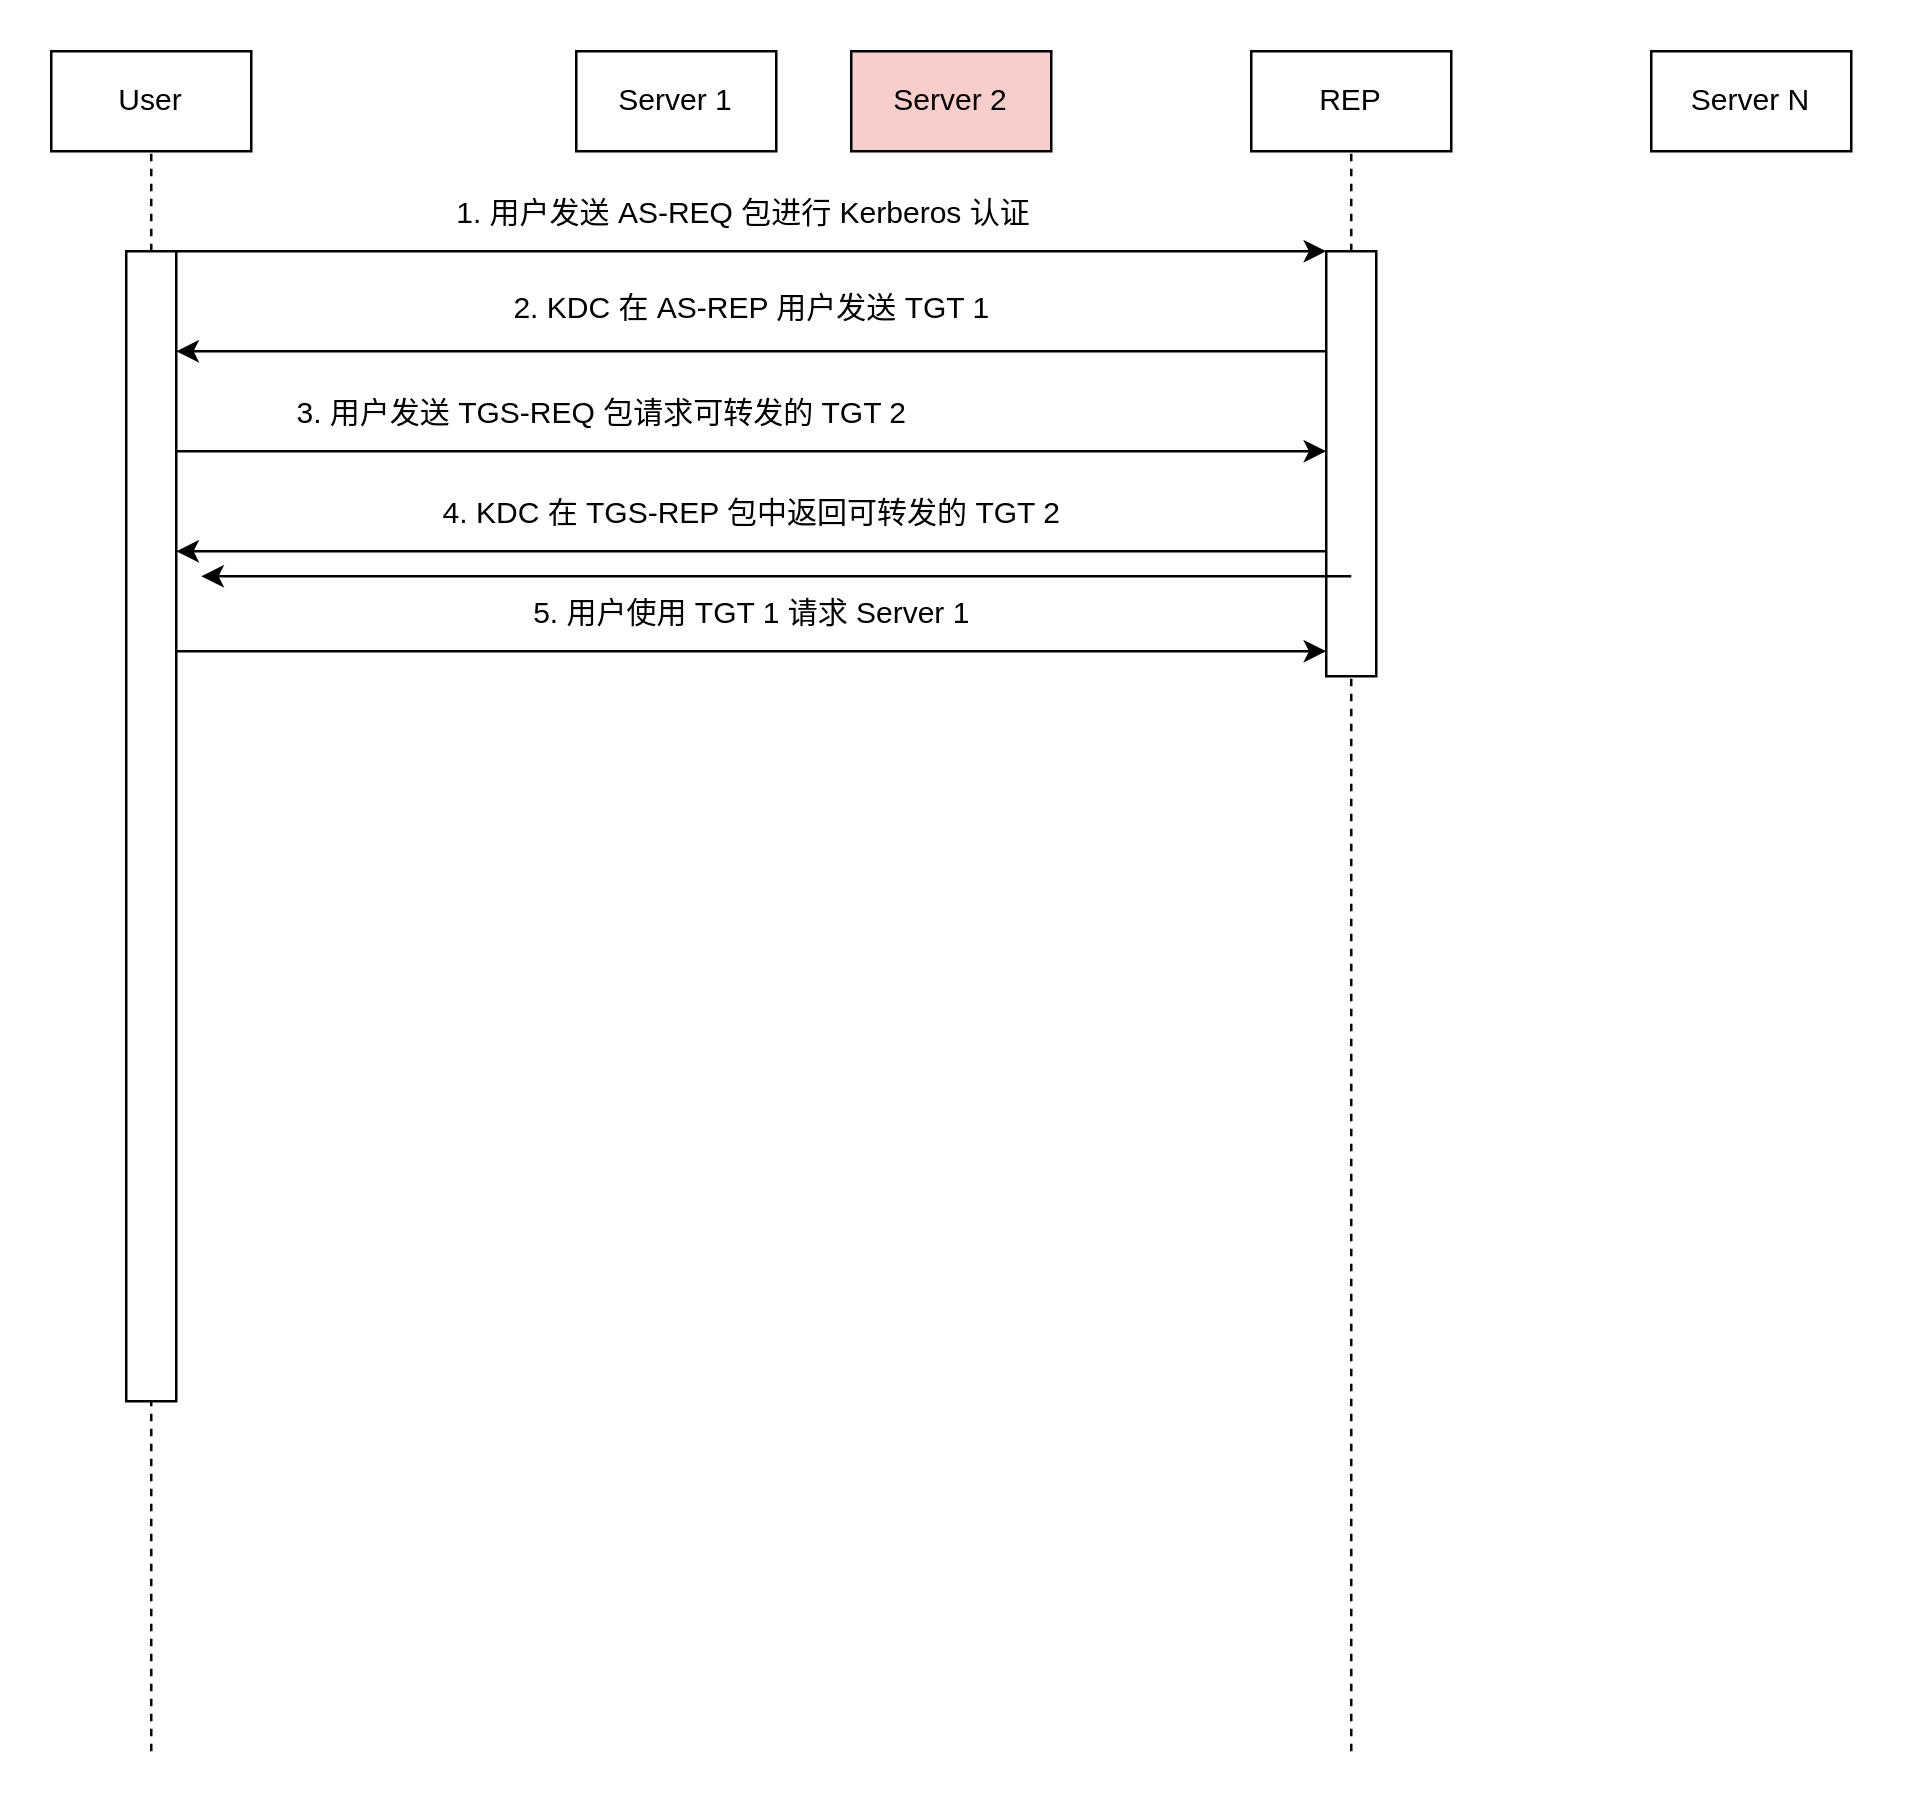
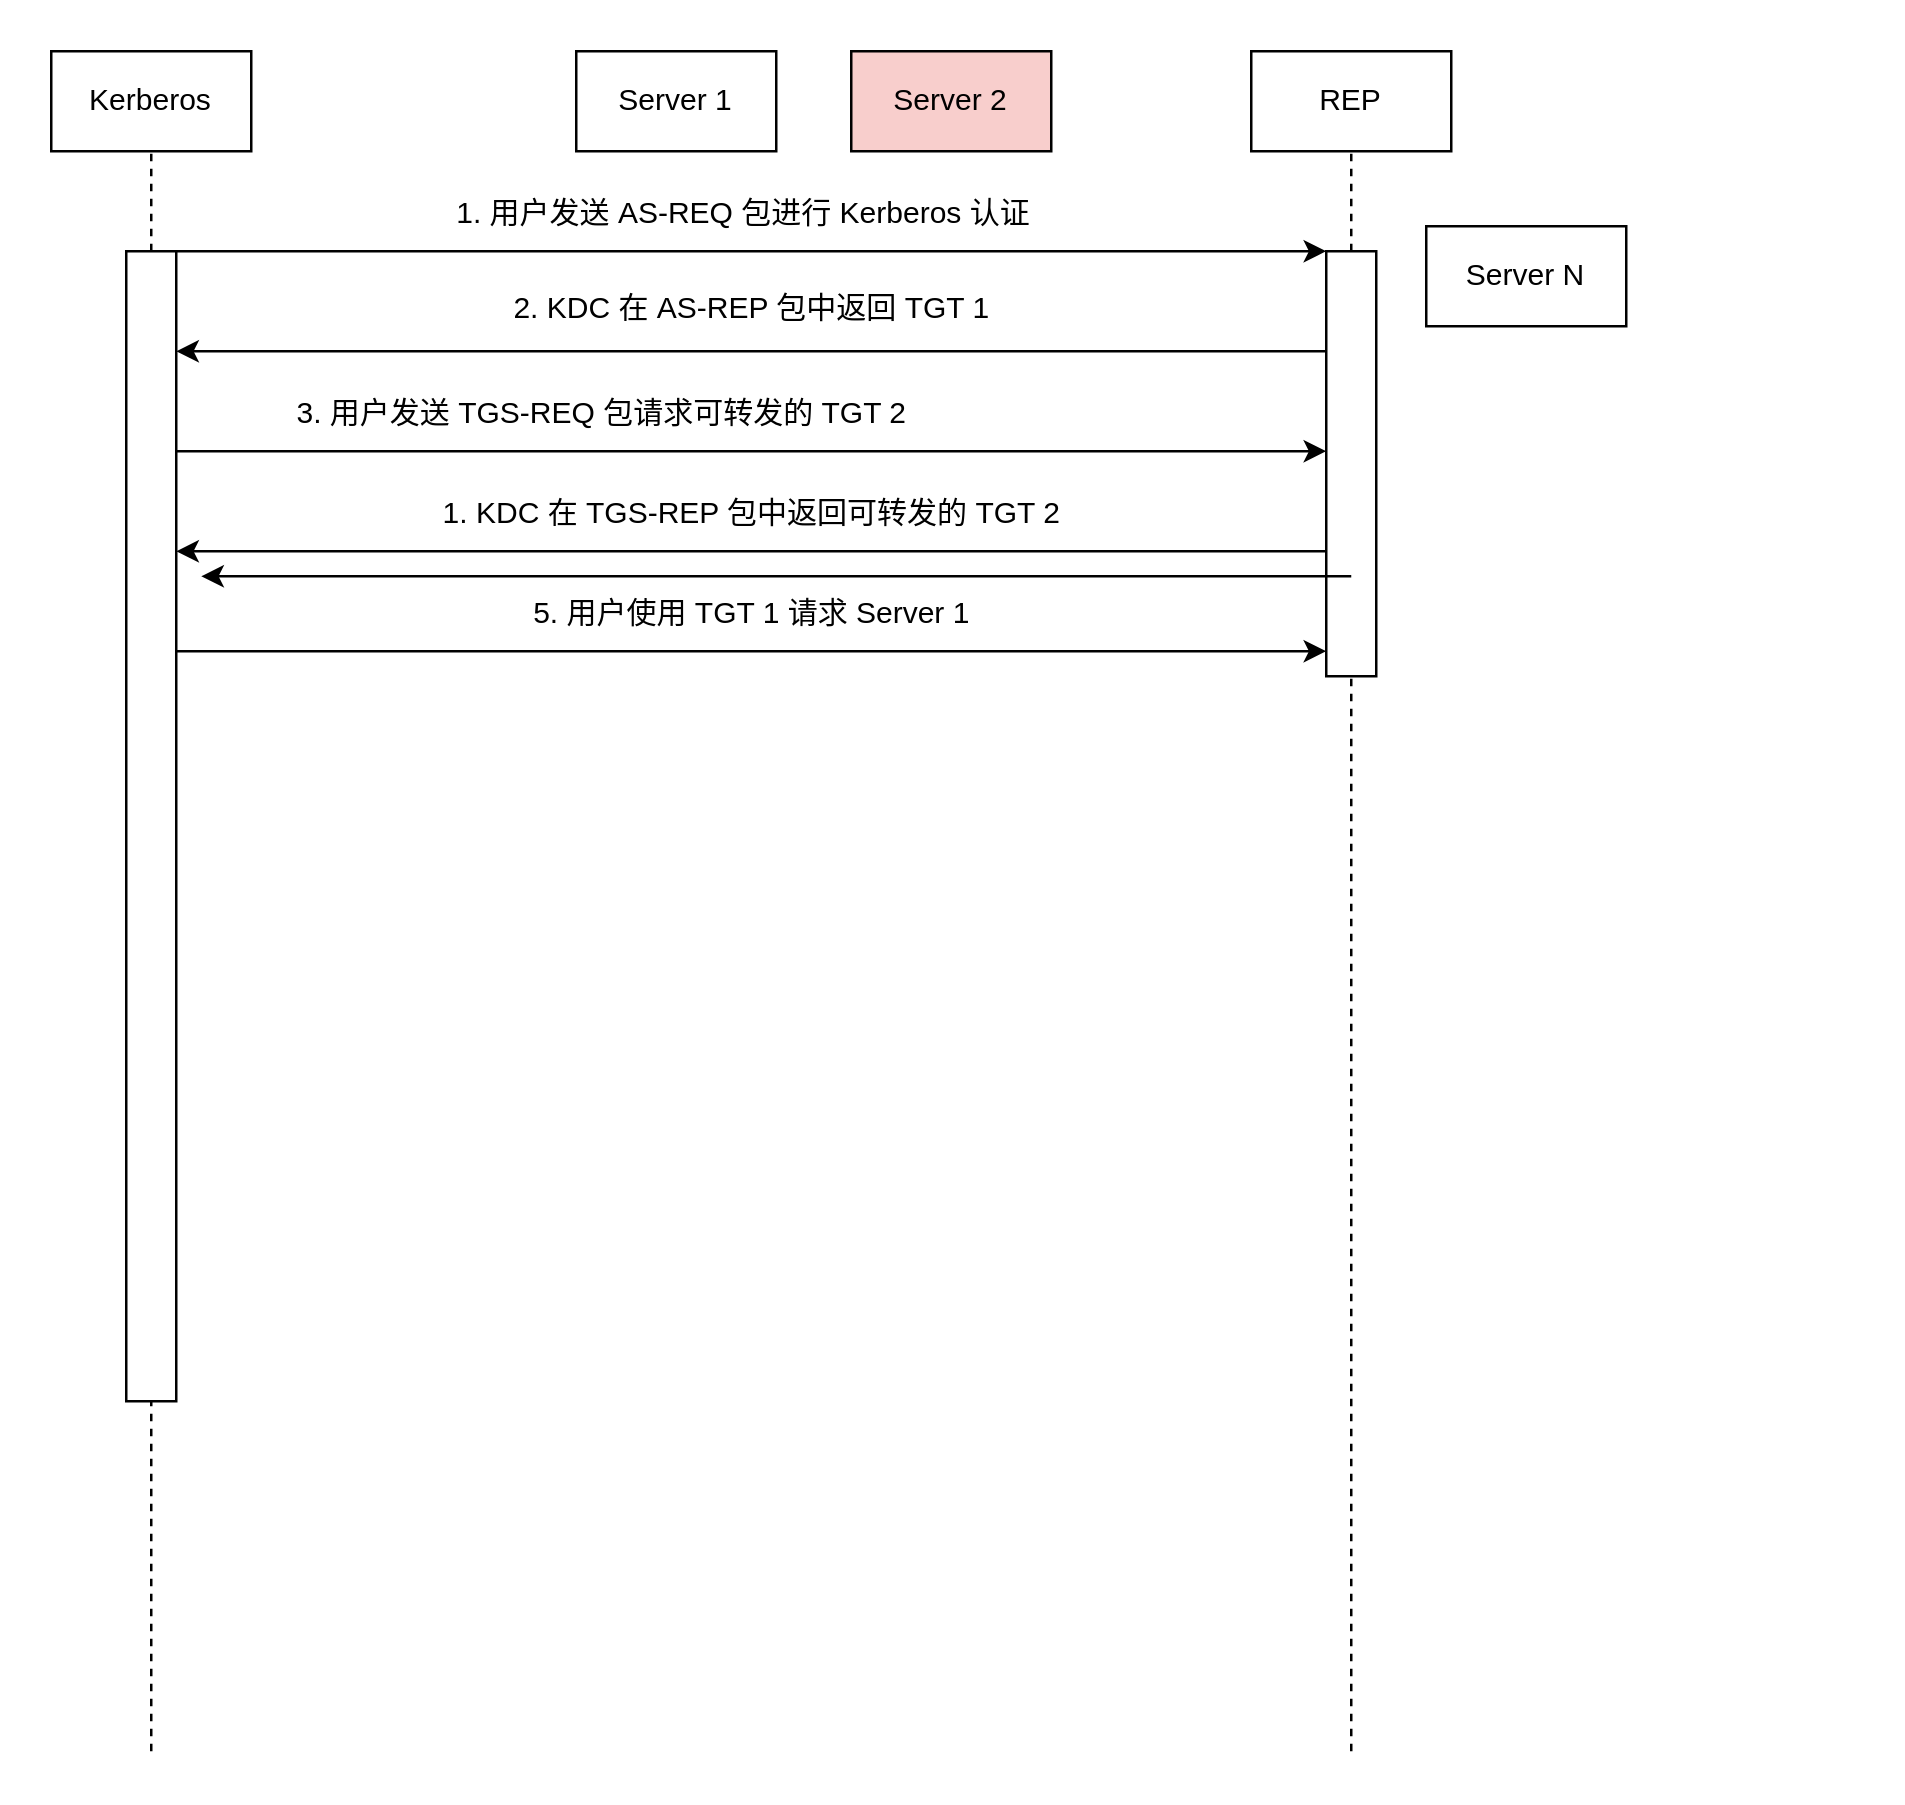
- <mxCell id="2" value="User" style="rounded=0;whiteSpace=wrap;html=1;" vertex="1" parent="1"><mxGeometry x="20" y="20" width="80" height="40" as="geometry" /></mxCell>
+ <mxCell id="2" value="Kerberos" style="rounded=0;whiteSpace=wrap;html=1;" vertex="1" parent="1"><mxGeometry x="20" y="20" width="80" height="40" as="geometry" /></mxCell>
- <mxCell id="5" value="Server N" style="rounded=0;whiteSpace=wrap;html=1;" vertex="1" parent="1"><mxGeometry x="660" y="20" width="80" height="40" as="geometry" /></mxCell>
+ <mxCell id="5" value="Server N" style="rounded=0;whiteSpace=wrap;html=1;" vertex="1" parent="1"><mxGeometry x="570" y="90" width="80" height="40" as="geometry" /></mxCell>
- <mxCell id="15" value="2. KDC 在 AS-REP 用户发送 TGT 1" style="text;html=1;align=center;verticalAlign=middle;resizable=0;points=[];autosize=1;strokeColor=none;fillColor=none;" vertex="1" parent="1"><mxGeometry x="195" y="108" width="210" height="30" as="geometry" /></mxCell>
+ <mxCell id="15" value="2. KDC 在 AS-REP 包中返回 TGT 1" style="text;html=1;align=center;verticalAlign=middle;resizable=0;points=[];autosize=1;strokeColor=none;fillColor=none;" vertex="1" parent="1"><mxGeometry x="195" y="108" width="210" height="30" as="geometry" /></mxCell>
- <mxCell id="19" value="4. KDC 在 TGS-REP 包中返回可转发的 TGT 2" style="text;html=1;align=center;verticalAlign=middle;resizable=0;points=[];autosize=1;strokeColor=none;fillColor=none;" vertex="1" parent="1"><mxGeometry x="165" y="190" width="270" height="30" as="geometry" /></mxCell>
+ <mxCell id="19" value="1. KDC 在 TGS-REP 包中返回可转发的 TGT 2" style="text;html=1;align=center;verticalAlign=middle;resizable=0;points=[];autosize=1;strokeColor=none;fillColor=none;" vertex="1" parent="1"><mxGeometry x="165" y="190" width="270" height="30" as="geometry" /></mxCell>
